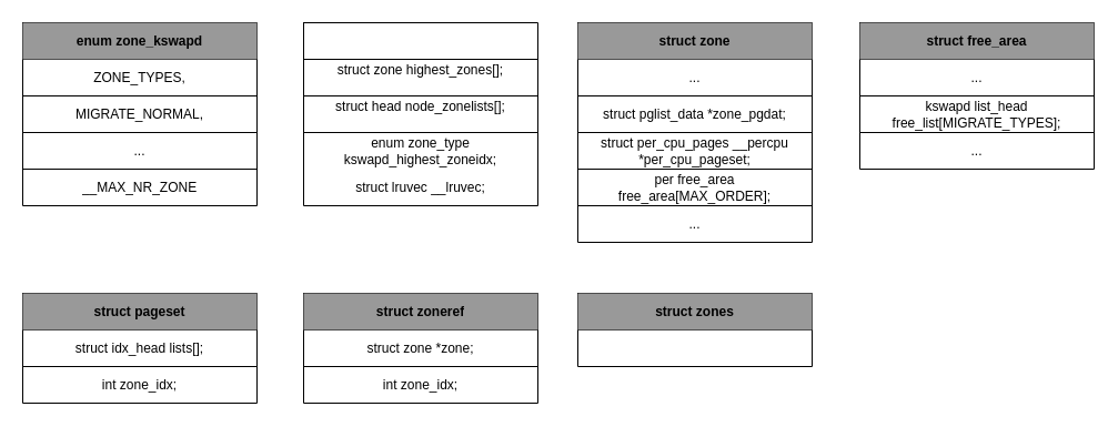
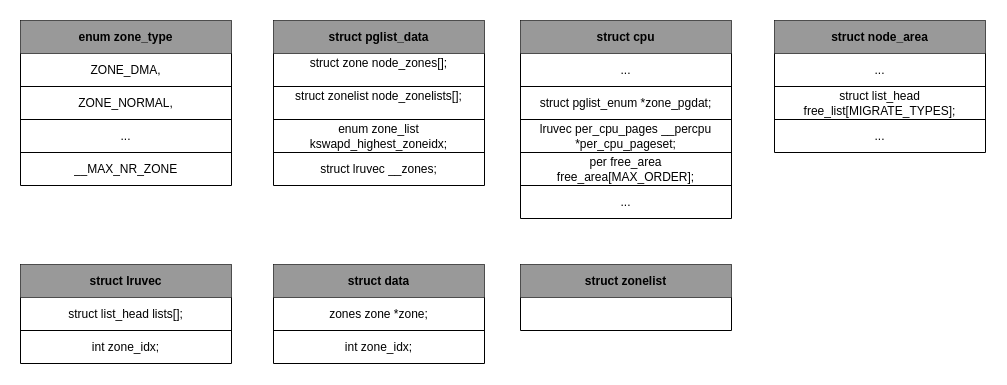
+ <mxCell id="26" value="&lt;b&gt;struct pglist_data&lt;/b&gt;" style="shape=partialRectangle;html=1;whiteSpace=wrap;connectable=0;overflow=hidden;top=0;left=0;bottom=0;right=0;shadow=0;fillColor=#999999;" parent="25" vertex="1"><mxGeometry width="211" height="33" as="geometry" /></mxCell>
- <mxCell id="48" value="&lt;b&gt;enum zone_kswapd&lt;/b&gt;" style="shape=partialRectangle;html=1;whiteSpace=wrap;connectable=0;overflow=hidden;top=0;left=0;bottom=0;right=0;shadow=0;fillColor=#999999;" parent="47" vertex="1"><mxGeometry width="211" height="33" as="geometry" /></mxCell>
+ <mxCell id="48" value="&lt;b&gt;enum zone_type&lt;/b&gt;" style="shape=partialRectangle;html=1;whiteSpace=wrap;connectable=0;overflow=hidden;top=0;left=0;bottom=0;right=0;shadow=0;fillColor=#999999;" parent="47" vertex="1"><mxGeometry width="211" height="33" as="geometry" /></mxCell>
- <mxCell id="13" value="&lt;b&gt;struct zone&lt;/b&gt;" style="shape=partialRectangle;html=1;whiteSpace=wrap;connectable=0;overflow=hidden;top=0;left=0;bottom=0;right=0;shadow=0;fillColor=#999999;" parent="12" vertex="1"><mxGeometry width="211" height="33" as="geometry" /></mxCell>
+ <mxCell id="13" value="&lt;b&gt;struct cpu&lt;/b&gt;" style="shape=partialRectangle;html=1;whiteSpace=wrap;connectable=0;overflow=hidden;top=0;left=0;bottom=0;right=0;shadow=0;fillColor=#999999;" parent="12" vertex="1"><mxGeometry width="211" height="33" as="geometry" /></mxCell>
- <mxCell id="4" value="&lt;b&gt;struct free_area&lt;/b&gt;" style="shape=partialRectangle;html=1;whiteSpace=wrap;connectable=0;overflow=hidden;top=0;left=0;bottom=0;right=0;shadow=0;fillColor=#999999;" parent="3" vertex="1"><mxGeometry width="211" height="33" as="geometry" /></mxCell>
+ <mxCell id="4" value="&lt;b&gt;struct node_area&lt;/b&gt;" style="shape=partialRectangle;html=1;whiteSpace=wrap;connectable=0;overflow=hidden;top=0;left=0;bottom=0;right=0;shadow=0;fillColor=#999999;" parent="3" vertex="1"><mxGeometry width="211" height="33" as="geometry" /></mxCell>
- <mxCell id="50" value="ZONE_TYPES," style="shape=partialRectangle;html=1;whiteSpace=wrap;connectable=0;overflow=hidden;fillColor=none;top=0;left=0;bottom=0;right=0;shadow=0;" parent="49" vertex="1"><mxGeometry width="211" height="33" as="geometry" /></mxCell>
+ <mxCell id="50" value="ZONE_DMA," style="shape=partialRectangle;html=1;whiteSpace=wrap;connectable=0;overflow=hidden;fillColor=none;top=0;left=0;bottom=0;right=0;shadow=0;" parent="49" vertex="1"><mxGeometry width="211" height="33" as="geometry" /></mxCell>
- <mxCell id="28" value="struct zone highest_zones[];&lt;div style=&quot;padding: 0px ; margin: 0px&quot;&gt;&lt;br style=&quot;padding: 0px ; margin: 0px&quot;&gt;&lt;/div&gt;" style="shape=partialRectangle;html=1;whiteSpace=wrap;connectable=0;overflow=hidden;fillColor=none;top=0;left=0;bottom=0;right=0;shadow=0;" parent="27" vertex="1"><mxGeometry width="211" height="33" as="geometry" /></mxCell>
+ <mxCell id="28" value="struct zone node_zones[];&lt;div style=&quot;padding: 0px ; margin: 0px&quot;&gt;&lt;br style=&quot;padding: 0px ; margin: 0px&quot;&gt;&lt;/div&gt;" style="shape=partialRectangle;html=1;whiteSpace=wrap;connectable=0;overflow=hidden;fillColor=none;top=0;left=0;bottom=0;right=0;shadow=0;" parent="27" vertex="1"><mxGeometry width="211" height="33" as="geometry" /></mxCell>
- <mxCell id="52" value="MIGRATE_NORMAL," style="shape=partialRectangle;html=1;whiteSpace=wrap;connectable=0;overflow=hidden;fillColor=none;top=0;left=0;bottom=0;right=0;shadow=0;" parent="51" vertex="1"><mxGeometry width="211" height="33" as="geometry" /></mxCell>
+ <mxCell id="52" value="ZONE_NORMAL," style="shape=partialRectangle;html=1;whiteSpace=wrap;connectable=0;overflow=hidden;fillColor=none;top=0;left=0;bottom=0;right=0;shadow=0;" parent="51" vertex="1"><mxGeometry width="211" height="33" as="geometry" /></mxCell>
- <mxCell id="30" value="struct head node_zonelists[];&lt;div style=&quot;padding: 0px ; margin: 0px&quot;&gt;&lt;br style=&quot;padding: 0px ; margin: 0px&quot;&gt;&lt;/div&gt;" style="shape=partialRectangle;html=1;whiteSpace=wrap;connectable=0;overflow=hidden;fillColor=none;top=0;left=0;bottom=0;right=0;shadow=0;" parent="29" vertex="1"><mxGeometry width="211" height="33" as="geometry" /></mxCell>
+ <mxCell id="30" value="struct zonelist node_zonelists[];&lt;div style=&quot;padding: 0px ; margin: 0px&quot;&gt;&lt;br style=&quot;padding: 0px ; margin: 0px&quot;&gt;&lt;/div&gt;" style="shape=partialRectangle;html=1;whiteSpace=wrap;connectable=0;overflow=hidden;fillColor=none;top=0;left=0;bottom=0;right=0;shadow=0;" parent="29" vertex="1"><mxGeometry width="211" height="33" as="geometry" /></mxCell>
- <mxCell id="17" value="struct pglist_data&lt;span&gt;&#09;&lt;/span&gt;*zone_pgdat;" style="shape=partialRectangle;html=1;whiteSpace=wrap;connectable=0;overflow=hidden;fillColor=none;top=0;left=0;bottom=0;right=0;shadow=0;" parent="16" vertex="1"><mxGeometry width="211" height="33" as="geometry" /></mxCell>
+ <mxCell id="17" value="struct pglist_enum&lt;span&gt;&#09;&lt;/span&gt;*zone_pgdat;" style="shape=partialRectangle;html=1;whiteSpace=wrap;connectable=0;overflow=hidden;fillColor=none;top=0;left=0;bottom=0;right=0;shadow=0;" parent="16" vertex="1"><mxGeometry width="211" height="33" as="geometry" /></mxCell>
- <mxCell id="8" value="kswapd list_head free_list[MIGRATE_TYPES];" style="shape=partialRectangle;html=1;whiteSpace=wrap;connectable=0;overflow=hidden;fillColor=none;top=0;left=0;bottom=0;right=0;shadow=0;" parent="7" vertex="1"><mxGeometry width="211" height="33" as="geometry" /></mxCell>
+ <mxCell id="8" value="struct list_head free_list[MIGRATE_TYPES];" style="shape=partialRectangle;html=1;whiteSpace=wrap;connectable=0;overflow=hidden;fillColor=none;top=0;left=0;bottom=0;right=0;shadow=0;" parent="7" vertex="1"><mxGeometry width="211" height="33" as="geometry" /></mxCell>
- <mxCell id="32" value="enum zone_type kswapd_highest_zoneidx;" style="shape=partialRectangle;html=1;whiteSpace=wrap;connectable=0;overflow=hidden;fillColor=none;top=0;left=0;bottom=0;right=0;shadow=0;" parent="31" vertex="1"><mxGeometry width="211" height="33" as="geometry" /></mxCell>
+ <mxCell id="32" value="enum zone_list kswapd_highest_zoneidx;" style="shape=partialRectangle;html=1;whiteSpace=wrap;connectable=0;overflow=hidden;fillColor=none;top=0;left=0;bottom=0;right=0;shadow=0;" parent="31" vertex="1"><mxGeometry width="211" height="33" as="geometry" /></mxCell>
- <mxCell id="19" value="struct per_cpu_pages __percpu *per_cpu_pageset;" style="shape=partialRectangle;html=1;whiteSpace=wrap;connectable=0;overflow=hidden;fillColor=none;top=0;left=0;bottom=0;right=0;shadow=0;" parent="18" vertex="1"><mxGeometry width="211" height="33" as="geometry" /></mxCell>
+ <mxCell id="19" value="lruvec per_cpu_pages __percpu *per_cpu_pageset;" style="shape=partialRectangle;html=1;whiteSpace=wrap;connectable=0;overflow=hidden;fillColor=none;top=0;left=0;bottom=0;right=0;shadow=0;" parent="18" vertex="1"><mxGeometry width="211" height="33" as="geometry" /></mxCell>
- <mxCell id="34" value="struct lruvec __lruvec;" style="shape=partialRectangle;html=1;whiteSpace=wrap;connectable=0;overflow=hidden;fillColor=none;top=0;left=0;bottom=0;right=0;shadow=0;" parent="33" vertex="1"><mxGeometry width="211" height="33" as="geometry" /></mxCell>
+ <mxCell id="34" value="struct lruvec __zones;" style="shape=partialRectangle;html=1;whiteSpace=wrap;connectable=0;overflow=hidden;fillColor=none;top=0;left=0;bottom=0;right=0;shadow=0;" parent="33" vertex="1"><mxGeometry width="211" height="33" as="geometry" /></mxCell>
- <mxCell id="59" value="&lt;b&gt;struct pageset&lt;/b&gt;" style="shape=partialRectangle;html=1;whiteSpace=wrap;connectable=0;overflow=hidden;top=0;left=0;bottom=0;right=0;shadow=0;fillColor=#999999;" parent="58" vertex="1"><mxGeometry width="211" height="33" as="geometry" /></mxCell>
+ <mxCell id="59" value="&lt;b&gt;struct lruvec&lt;/b&gt;" style="shape=partialRectangle;html=1;whiteSpace=wrap;connectable=0;overflow=hidden;top=0;left=0;bottom=0;right=0;shadow=0;fillColor=#999999;" parent="58" vertex="1"><mxGeometry width="211" height="33" as="geometry" /></mxCell>
- <mxCell id="41" value="&lt;b&gt;struct zoneref&lt;/b&gt;" style="shape=partialRectangle;html=1;whiteSpace=wrap;connectable=0;overflow=hidden;top=0;left=0;bottom=0;right=0;shadow=0;fillColor=#999999;" parent="40" vertex="1"><mxGeometry width="211" height="33" as="geometry" /></mxCell>
+ <mxCell id="41" value="&lt;b&gt;struct data&lt;/b&gt;" style="shape=partialRectangle;html=1;whiteSpace=wrap;connectable=0;overflow=hidden;top=0;left=0;bottom=0;right=0;shadow=0;fillColor=#999999;" parent="40" vertex="1"><mxGeometry width="211" height="33" as="geometry" /></mxCell>
- <mxCell id="37" value="&lt;b&gt;struct zones&lt;/b&gt;" style="shape=partialRectangle;html=1;whiteSpace=wrap;connectable=0;overflow=hidden;top=0;left=0;bottom=0;right=0;shadow=0;fillColor=#999999;" parent="36" vertex="1"><mxGeometry width="211" height="33" as="geometry" /></mxCell>
+ <mxCell id="37" value="&lt;b&gt;struct zonelist&lt;/b&gt;" style="shape=partialRectangle;html=1;whiteSpace=wrap;connectable=0;overflow=hidden;top=0;left=0;bottom=0;right=0;shadow=0;fillColor=#999999;" parent="36" vertex="1"><mxGeometry width="211" height="33" as="geometry" /></mxCell>
- <mxCell id="61" value="struct idx_head lists[];" style="shape=partialRectangle;html=1;whiteSpace=wrap;connectable=0;overflow=hidden;fillColor=none;top=0;left=0;bottom=0;right=0;shadow=0;" parent="60" vertex="1"><mxGeometry width="211" height="33" as="geometry" /></mxCell>
+ <mxCell id="61" value="struct list_head lists[];" style="shape=partialRectangle;html=1;whiteSpace=wrap;connectable=0;overflow=hidden;fillColor=none;top=0;left=0;bottom=0;right=0;shadow=0;" parent="60" vertex="1"><mxGeometry width="211" height="33" as="geometry" /></mxCell>
- <mxCell id="43" value="struct zone *zone;" style="shape=partialRectangle;html=1;whiteSpace=wrap;connectable=0;overflow=hidden;fillColor=none;top=0;left=0;bottom=0;right=0;shadow=0;" parent="42" vertex="1"><mxGeometry width="211" height="33" as="geometry" /></mxCell>
+ <mxCell id="43" value="zones zone *zone;" style="shape=partialRectangle;html=1;whiteSpace=wrap;connectable=0;overflow=hidden;fillColor=none;top=0;left=0;bottom=0;right=0;shadow=0;" parent="42" vertex="1"><mxGeometry width="211" height="33" as="geometry" /></mxCell>
